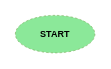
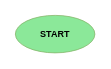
- <mxCell id="2" value="&lt;b&gt;START&lt;/b&gt;" style="ellipse;whiteSpace=wrap;html=1;fillColor=#8BE899;strokeColor=#82b366;dashed=1;" vertex="1" parent="1"><mxGeometry x="20" y="20" width="106" height="50" as="geometry" /></mxCell>
+ <mxCell id="2" value="&lt;b&gt;START&lt;/b&gt;" style="ellipse;whiteSpace=wrap;html=1;fillColor=#8BE899;strokeColor=#82b366;" vertex="1" parent="1"><mxGeometry x="20" y="20" width="106" height="50" as="geometry" /></mxCell>
